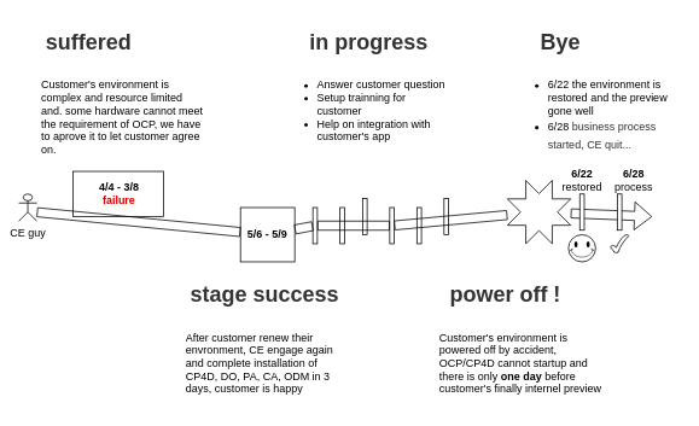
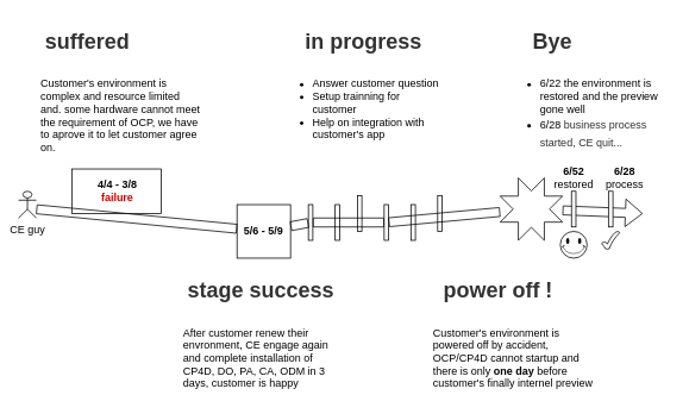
- <mxCell id="24" value="&lt;font color=&quot;#000000&quot;&gt;&lt;b&gt;6/22&lt;/b&gt;&lt;br&gt;restored&lt;br&gt;&lt;/font&gt;" style="text;html=1;strokeColor=none;fillColor=none;align=center;verticalAlign=middle;whiteSpace=wrap;rounded=0;fontColor=#CC0000;" parent="1" vertex="1"><mxGeometry x="612.5" y="184" width="60" height="30" as="geometry" /></mxCell>
+ <mxCell id="24" value="&lt;font color=&quot;#000000&quot;&gt;&lt;b&gt;6/52&lt;/b&gt;&lt;br&gt;restored&lt;br&gt;&lt;/font&gt;" style="text;html=1;strokeColor=none;fillColor=none;align=center;verticalAlign=middle;whiteSpace=wrap;rounded=0;fontColor=#CC0000;" parent="1" vertex="1"><mxGeometry x="612.5" y="184" width="60" height="30" as="geometry" /></mxCell>
